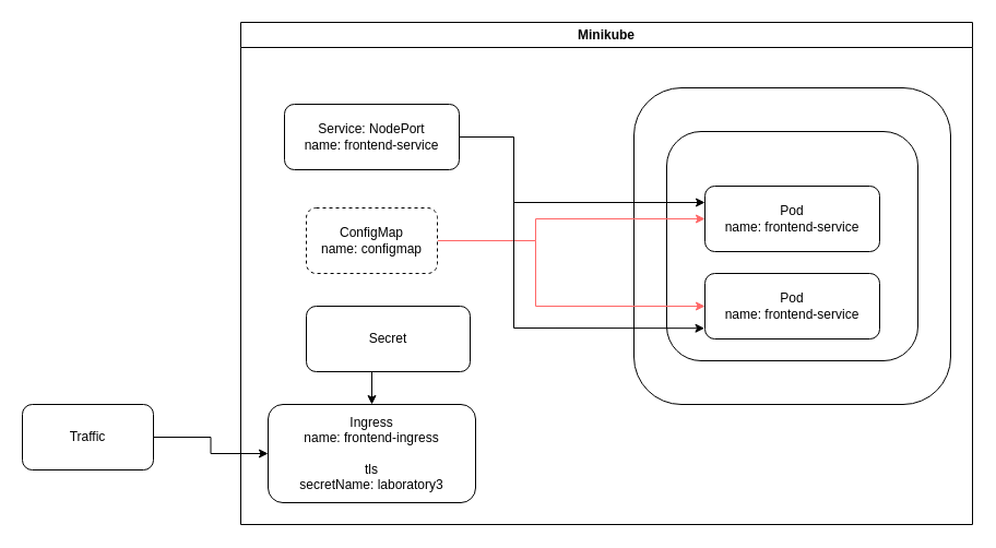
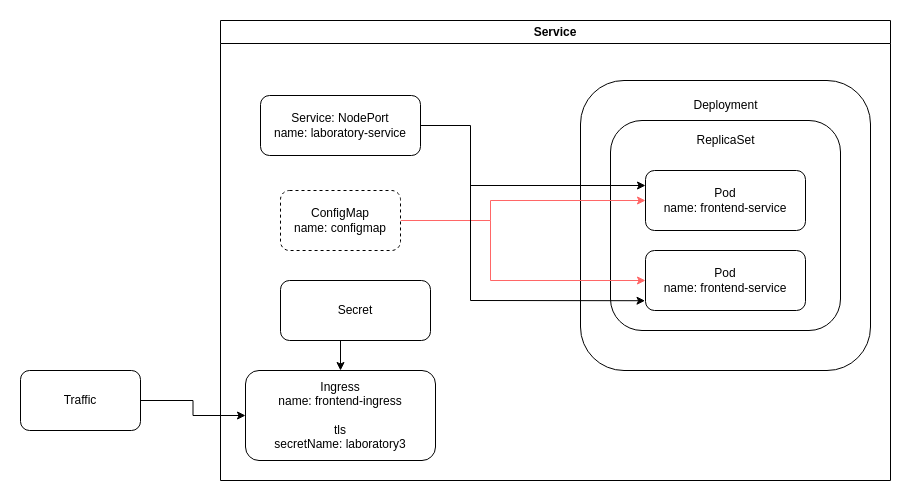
- <mxCell id="17" value="Minikube" style="swimlane;whiteSpace=wrap;html=1;" vertex="1" parent="1"><mxGeometry x="220" width="670" height="460" as="geometry" y="20" /></mxCell>
+ <mxCell id="17" value="Service" style="swimlane;whiteSpace=wrap;html=1;" vertex="1" parent="1"><mxGeometry x="220" width="670" height="460" as="geometry" y="20" /></mxCell>
+ <mxCell id="7" value="Deployment" style="text;html=1;align=center;verticalAlign=middle;whiteSpace=wrap;rounded=0;" vertex="1" parent="1"><mxGeometry x="677.5" y="90" width="95" height="30" as="geometry" /></mxCell>
- <mxCell id="9" value="Service: NodePort&lt;div&gt;name: frontend-service&lt;/div&gt;" style="rounded=1;whiteSpace=wrap;html=1;" vertex="1" parent="1"><mxGeometry x="260" y="95" width="160" height="60" as="geometry" /></mxCell>
+ <mxCell id="9" value="Service: NodePort&lt;div&gt;name: laboratory-service&lt;/div&gt;" style="rounded=1;whiteSpace=wrap;html=1;" vertex="1" parent="1"><mxGeometry x="260" y="95" width="160" height="60" as="geometry" /></mxCell>
+ <mxCell id="6" value="ReplicaSet" style="text;html=1;align=center;verticalAlign=middle;whiteSpace=wrap;rounded=0;" vertex="1" parent="1"><mxGeometry x="677.5" y="125" width="95" height="30" as="geometry" /></mxCell>
